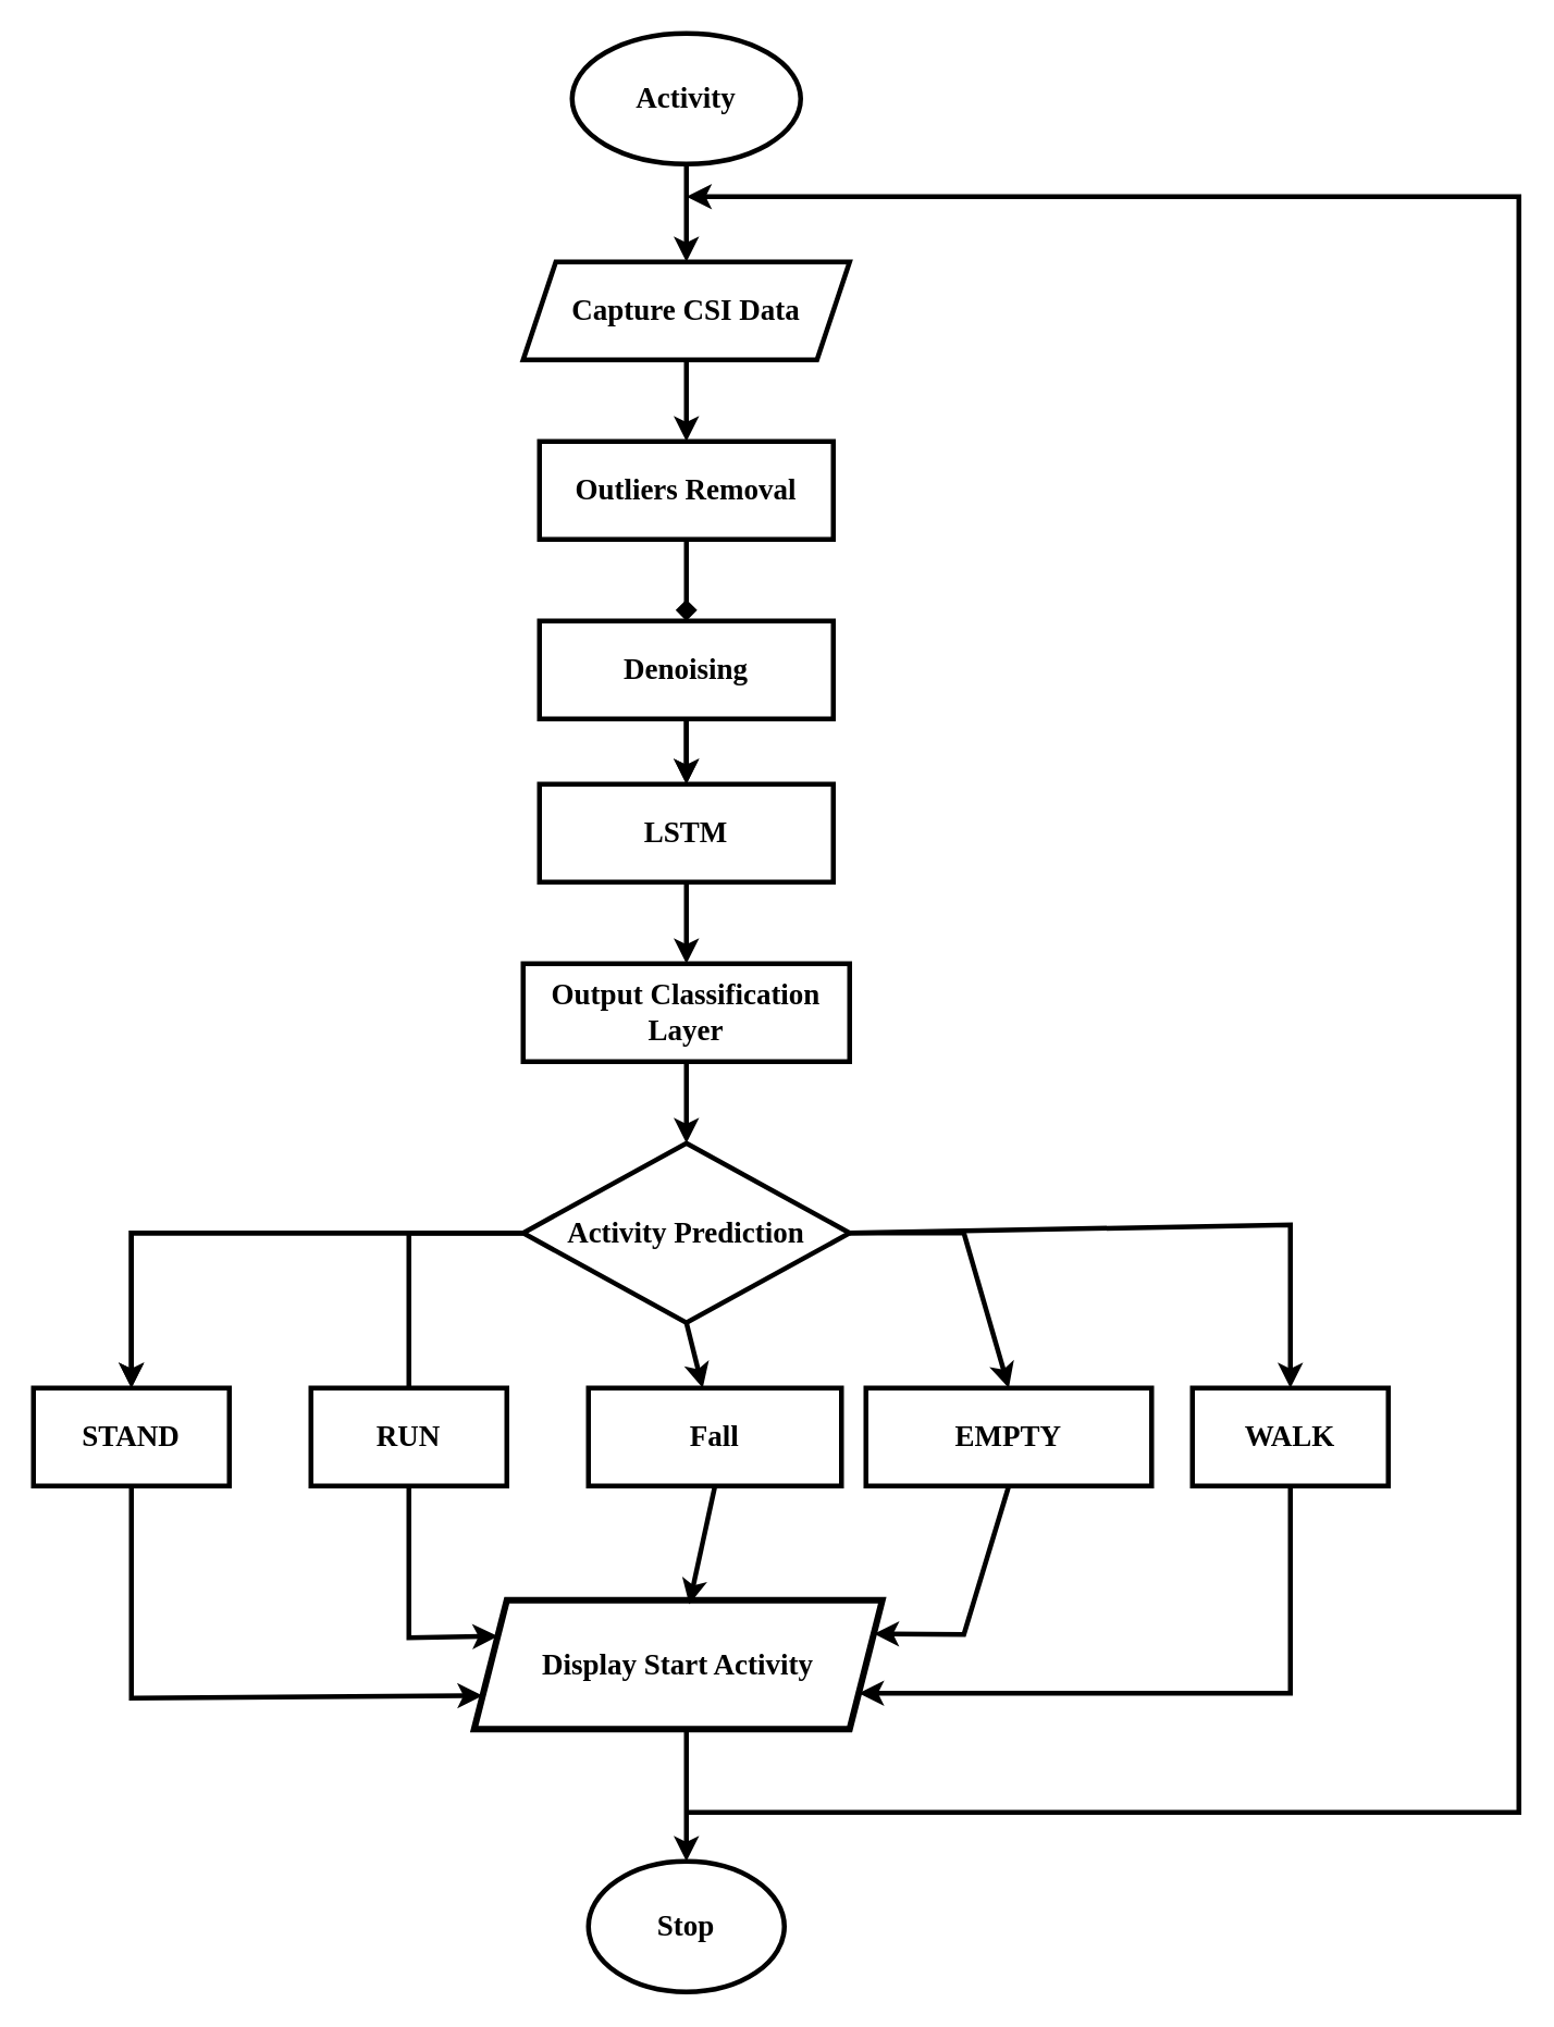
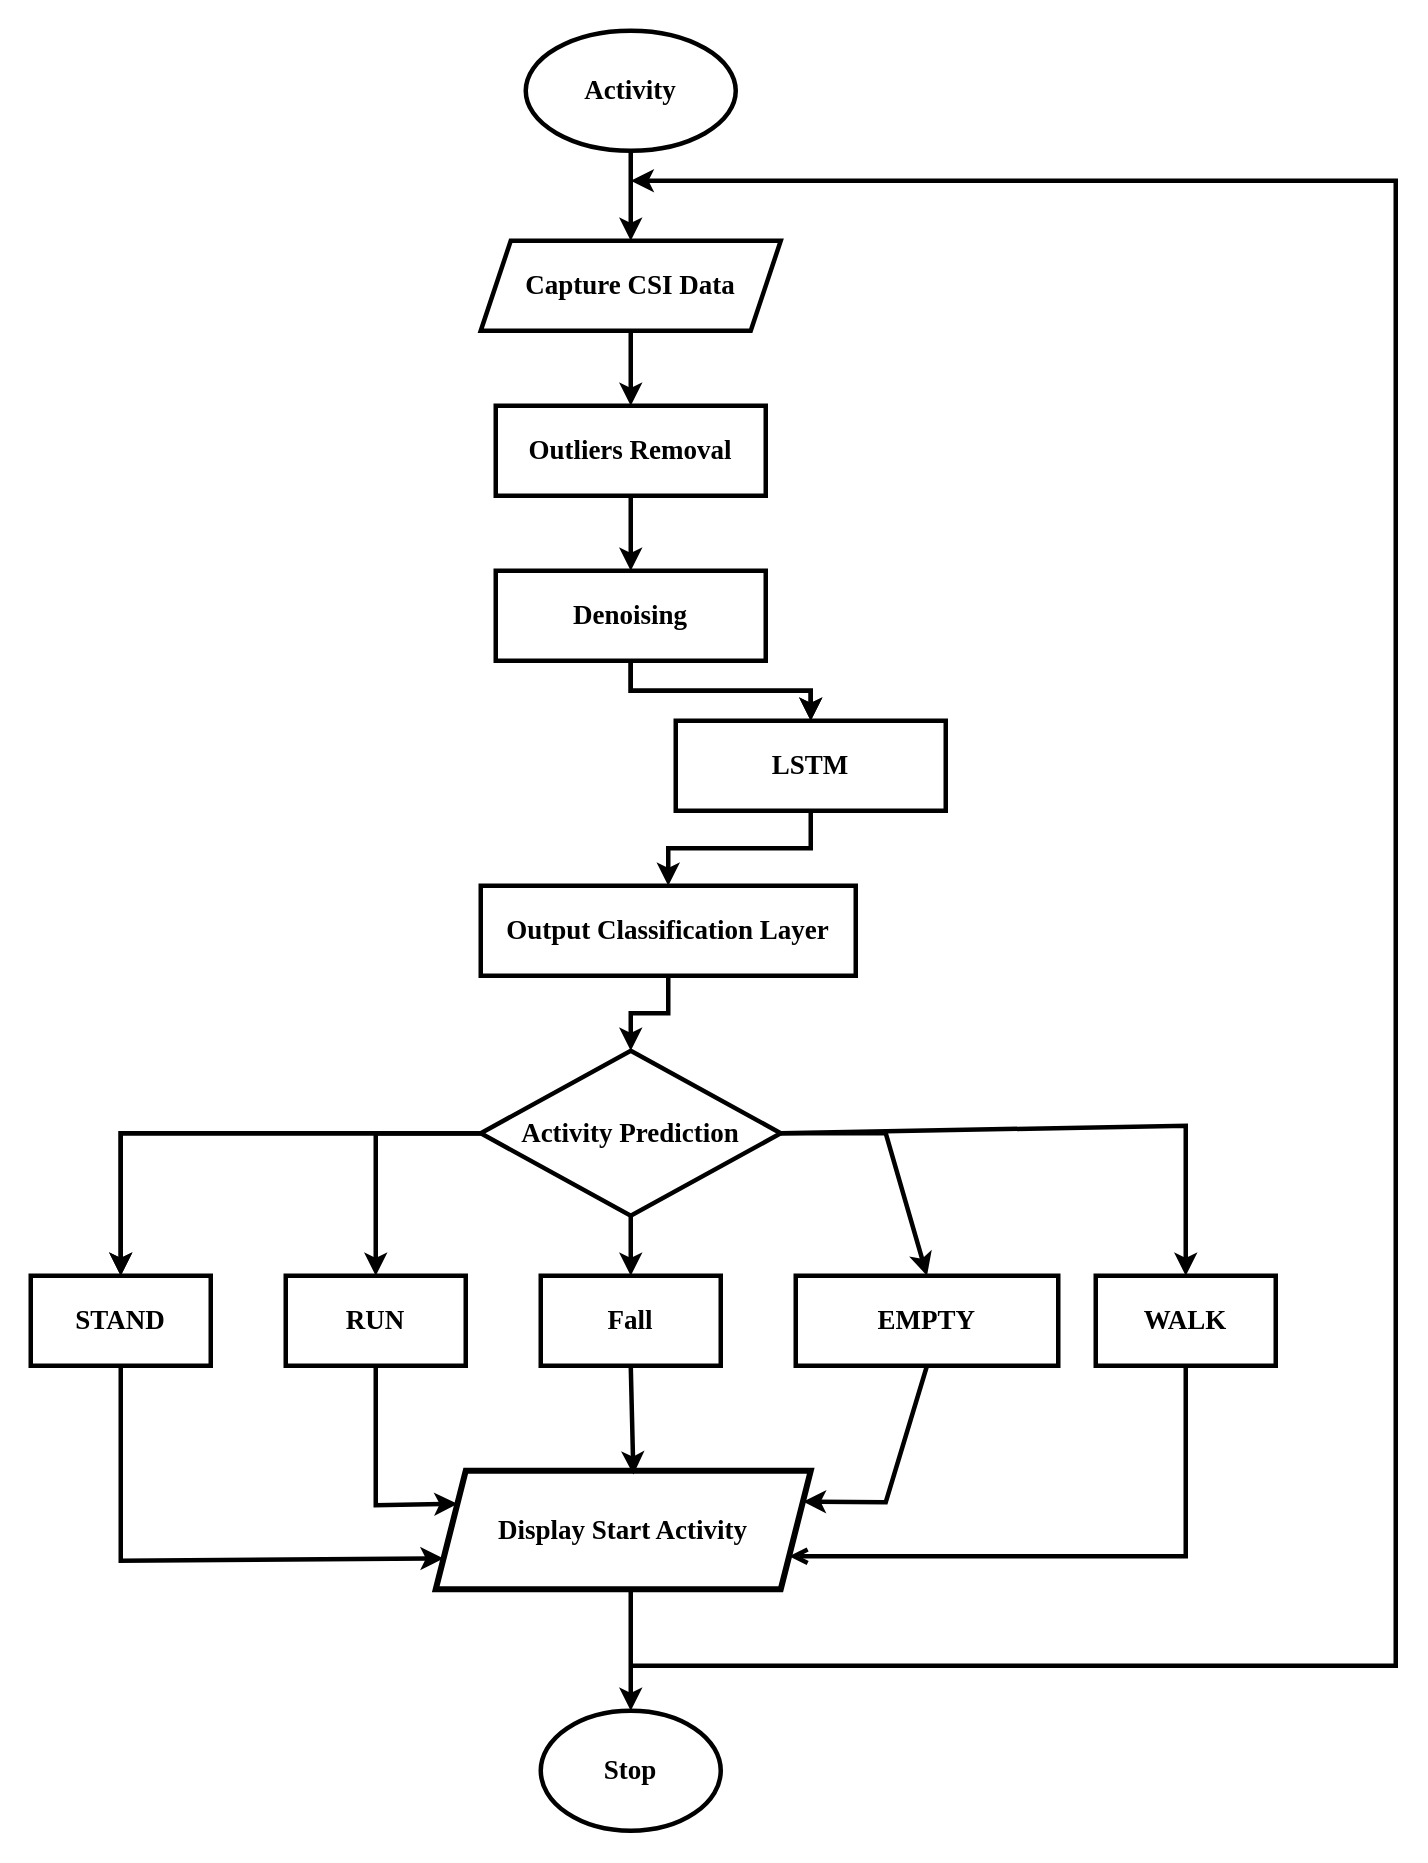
- <mxCell id="28" value="" style="endArrow=diamond;html=1;rounded=0;exitX=0.5;exitY=1;exitDx=0;exitDy=0;entryX=0.5;entryY=0;entryDx=0;entryDy=0;strokeWidth=3;" parent="1" source="26" target="5" edge="1"><mxGeometry width="50" height="50" relative="1" as="geometry"><mxPoint x="350" y="330" as="sourcePoint" /><mxPoint x="400" y="280" as="targetPoint" /></mxGeometry></mxCell>
+ <mxCell id="28" value="" style="endArrow=classic;html=1;rounded=0;exitX=0.5;exitY=1;exitDx=0;exitDy=0;entryX=0.5;entryY=0;entryDx=0;entryDy=0;strokeWidth=3;" parent="1" source="26" target="5" edge="1"><mxGeometry width="50" height="50" relative="1" as="geometry"><mxPoint x="350" y="330" as="sourcePoint" /><mxPoint x="400" y="280" as="targetPoint" /></mxGeometry></mxCell>
- <mxCell id="7" value="LSTM" style="whiteSpace=wrap;html=1;strokeWidth=3;fontStyle=1;fontSize=18;fontFamily=Times New Roman;" parent="1" vertex="1"><mxGeometry x="330" y="480" width="180" height="60" as="geometry" /></mxCell>
+ <mxCell id="7" value="LSTM" style="whiteSpace=wrap;html=1;strokeWidth=3;fontStyle=1;fontSize=18;fontFamily=Times New Roman;" parent="1" vertex="1"><mxGeometry x="450" y="480" width="180" height="60" as="geometry" /></mxCell>
- <mxCell id="9" value="Output Classification Layer" style="whiteSpace=wrap;html=1;strokeWidth=3;fontStyle=1;fontSize=18;fontFamily=Times New Roman;" parent="1" vertex="1"><mxGeometry x="320" y="590" width="200" height="60" as="geometry" /></mxCell>
+ <mxCell id="9" value="Output Classification Layer" style="whiteSpace=wrap;html=1;strokeWidth=3;fontStyle=1;fontSize=18;fontFamily=Times New Roman;" parent="1" vertex="1"><mxGeometry x="320" y="590" width="250" height="60" as="geometry" /></mxCell>
- <mxCell id="17" value="" style="endArrow=none;html=1;rounded=0;exitX=0;exitY=0.5;exitDx=0;exitDy=0;entryX=0.5;entryY=0;entryDx=0;entryDy=0;strokeWidth=3;fontStyle=1;fontSize=18;fontFamily=Times New Roman;" parent="1" source="12" target="15" edge="1"><mxGeometry width="50" height="50" relative="1" as="geometry"><mxPoint x="280" y="700" as="sourcePoint" /><mxPoint x="330" y="650" as="targetPoint" /><Array as="points"><mxPoint x="250" y="755" /></Array></mxGeometry></mxCell>
+ <mxCell id="17" value="" style="endArrow=classic;html=1;rounded=0;exitX=0;exitY=0.5;exitDx=0;exitDy=0;entryX=0.5;entryY=0;entryDx=0;entryDy=0;strokeWidth=3;fontStyle=1;fontSize=18;fontFamily=Times New Roman;" parent="1" source="12" target="15" edge="1"><mxGeometry width="50" height="50" relative="1" as="geometry"><mxPoint x="280" y="700" as="sourcePoint" /><mxPoint x="330" y="650" as="targetPoint" /><Array as="points"><mxPoint x="250" y="755" /></Array></mxGeometry></mxCell>
- <mxCell id="33" value="Fall" style="rounded=0;whiteSpace=wrap;html=1;strokeWidth=3;fontStyle=1;fontSize=18;fontFamily=Times New Roman;" vertex="1" parent="1"><mxGeometry x="360" y="850" width="155" height="60" as="geometry" /></mxCell>
+ <mxCell id="33" value="Fall" style="rounded=0;whiteSpace=wrap;html=1;strokeWidth=3;fontStyle=1;fontSize=18;fontFamily=Times New Roman;" vertex="1" parent="1"><mxGeometry x="360" y="850" width="120" height="60" as="geometry" /></mxCell>
- <mxCell id="20" value="" style="endArrow=classic;html=1;rounded=0;exitX=0.5;exitY=1;exitDx=0;exitDy=0;strokeWidth=3;fontStyle=1;fontSize=18;fontFamily=Times New Roman;entryX=1;entryY=0.75;entryDx=0;entryDy=0;" parent="1" source="14" target="30" edge="1"><mxGeometry width="50" height="50" relative="1" as="geometry"><mxPoint x="360" y="890" as="sourcePoint" /><mxPoint x="510" y="1001" as="targetPoint" /><Array as="points"><mxPoint x="790" y="1037" /></Array></mxGeometry></mxCell>
+ <mxCell id="20" value="" style="endArrow=open;html=1;rounded=0;exitX=0.5;exitY=1;exitDx=0;exitDy=0;strokeWidth=3;fontStyle=1;fontSize=18;fontFamily=Times New Roman;entryX=1;entryY=0.75;entryDx=0;entryDy=0;" parent="1" source="14" target="30" edge="1"><mxGeometry width="50" height="50" relative="1" as="geometry"><mxPoint x="360" y="890" as="sourcePoint" /><mxPoint x="510" y="1001" as="targetPoint" /><Array as="points"><mxPoint x="790" y="1037" /></Array></mxGeometry></mxCell>
